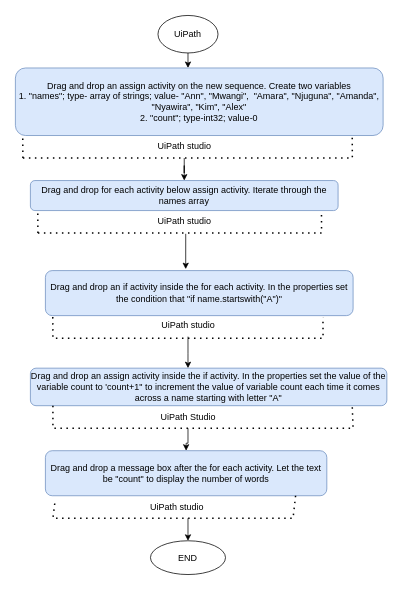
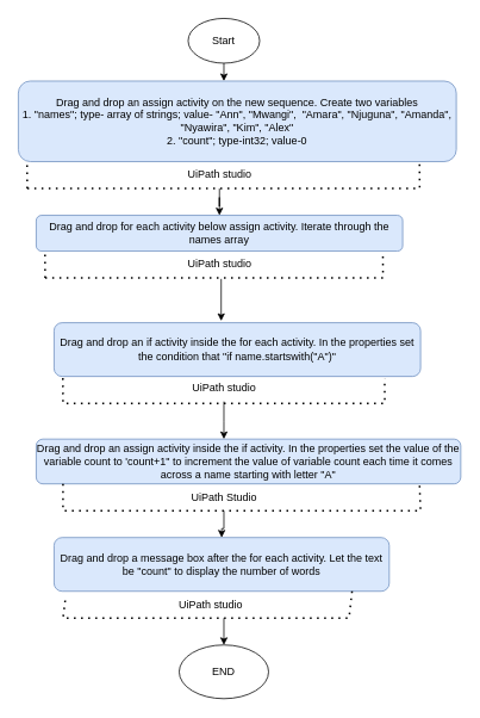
- <mxCell id="3" value="UiPath" style="ellipse;whiteSpace=wrap;html=1;" vertex="1" parent="1"><mxGeometry x="210" y="20" width="80" height="50" as="geometry" /></mxCell>
+ <mxCell id="3" value="Start" style="ellipse;whiteSpace=wrap;html=1;" vertex="1" parent="1"><mxGeometry x="210" y="20" width="80" height="50" as="geometry" /></mxCell>
- <mxCell id="11" value="END" style="ellipse;whiteSpace=wrap;html=1;" vertex="1" parent="1"><mxGeometry x="200" y="720" width="100" height="45" as="geometry" /></mxCell>
+ <mxCell id="11" value="END" style="ellipse;whiteSpace=wrap;html=1;" vertex="1" parent="1"><mxGeometry x="200" y="720" width="100" height="60" as="geometry" /></mxCell>
